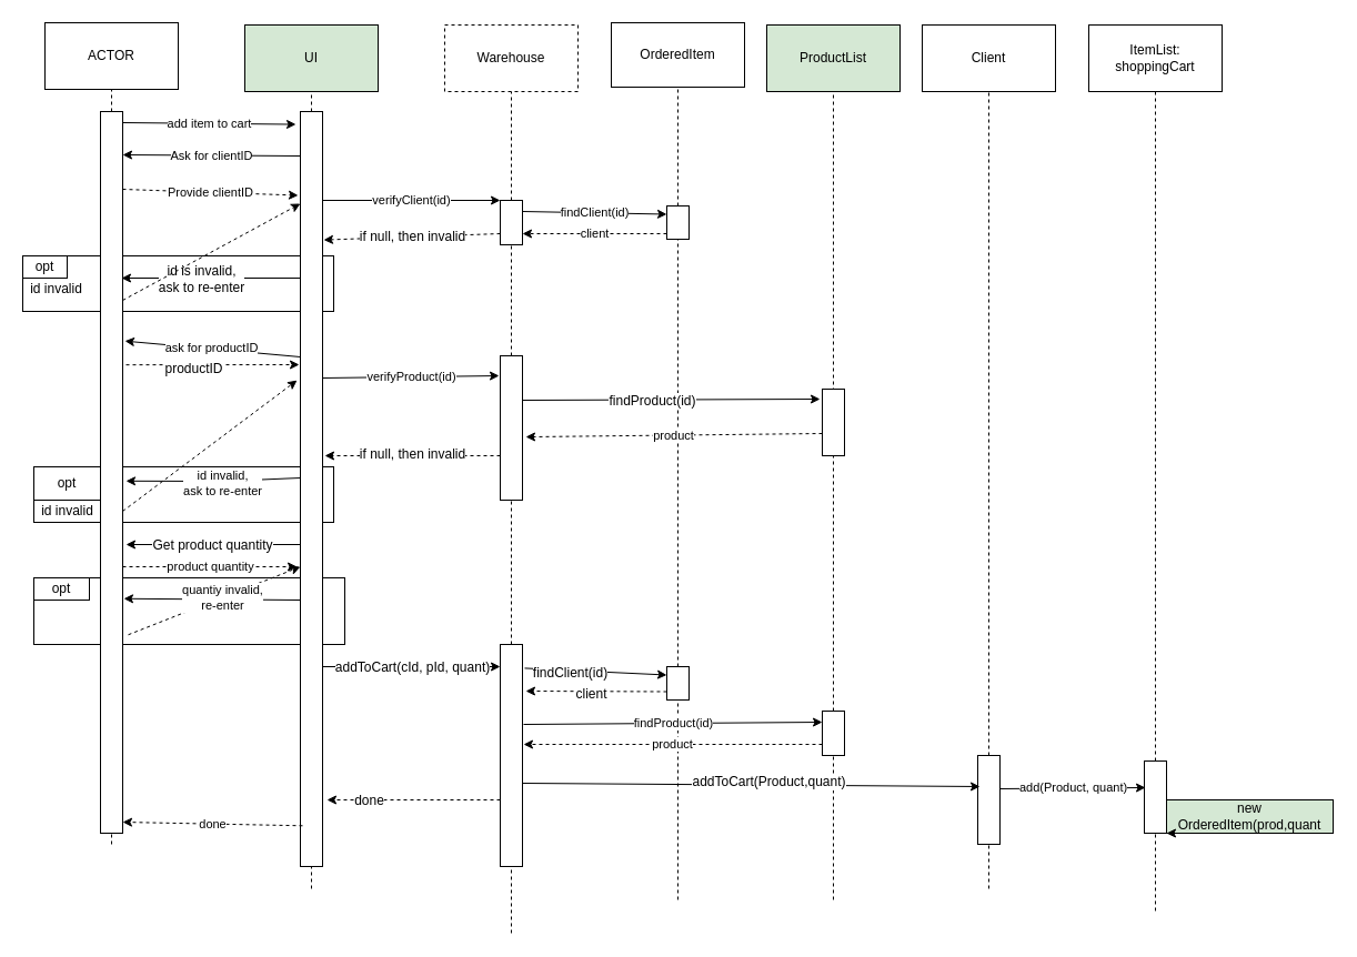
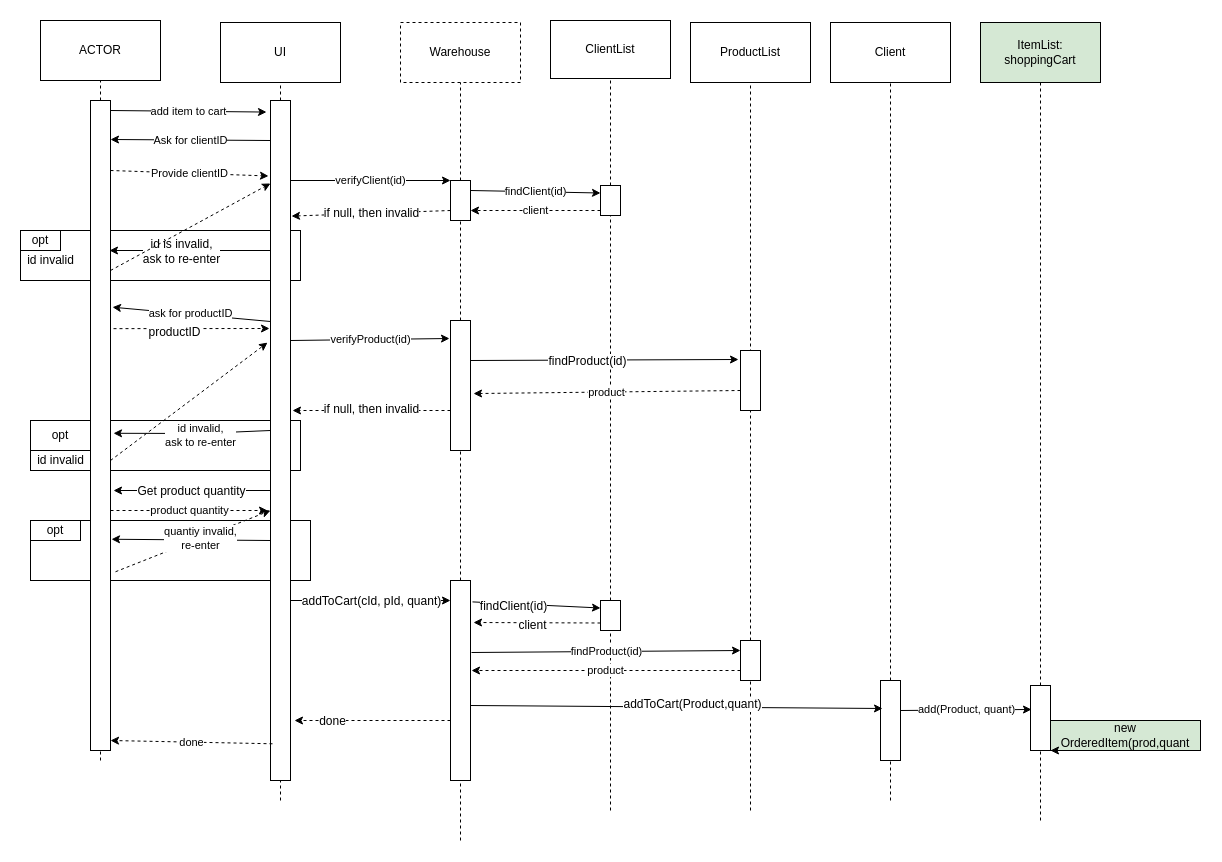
- <mxCell id="31" value="OrderedItem" style="rounded=0;whiteSpace=wrap;html=1;" vertex="1" parent="1"><mxGeometry x="550" y="20" width="120" height="58" as="geometry" /></mxCell>
+ <mxCell id="31" value="ClientList" style="rounded=0;whiteSpace=wrap;html=1;" vertex="1" parent="1"><mxGeometry x="550" y="20" width="120" height="58" as="geometry" /></mxCell>
- <mxCell id="7" value="UI" style="rounded=0;whiteSpace=wrap;html=1;fillColor=#d5e8d4;" vertex="1" parent="1"><mxGeometry x="220" y="22" width="120" height="60" as="geometry" /></mxCell>
+ <mxCell id="7" value="UI" style="rounded=0;whiteSpace=wrap;html=1;" vertex="1" parent="1"><mxGeometry x="220" y="22" width="120" height="60" as="geometry" /></mxCell>
- <mxCell id="39" value="ProductList" style="rounded=0;whiteSpace=wrap;html=1;fillColor=#d5e8d4;" vertex="1" parent="1"><mxGeometry x="690" y="22" width="120" height="60" as="geometry" /></mxCell>
+ <mxCell id="39" value="ProductList" style="rounded=0;whiteSpace=wrap;html=1;" vertex="1" parent="1"><mxGeometry x="690" y="22" width="120" height="60" as="geometry" /></mxCell>
- <mxCell id="77" value="&lt;div&gt;ItemList:&lt;/div&gt;&lt;div&gt;shoppingCart&lt;br&gt;&lt;/div&gt;" style="rounded=0;whiteSpace=wrap;html=1;" vertex="1" parent="1"><mxGeometry x="980" y="22" width="120" height="60" as="geometry" /></mxCell>
+ <mxCell id="77" value="&lt;div&gt;ItemList:&lt;/div&gt;&lt;div&gt;shoppingCart&lt;br&gt;&lt;/div&gt;" style="rounded=0;whiteSpace=wrap;html=1;fillColor=#d5e8d4;" vertex="1" parent="1"><mxGeometry x="980" y="22" width="120" height="60" as="geometry" /></mxCell>
